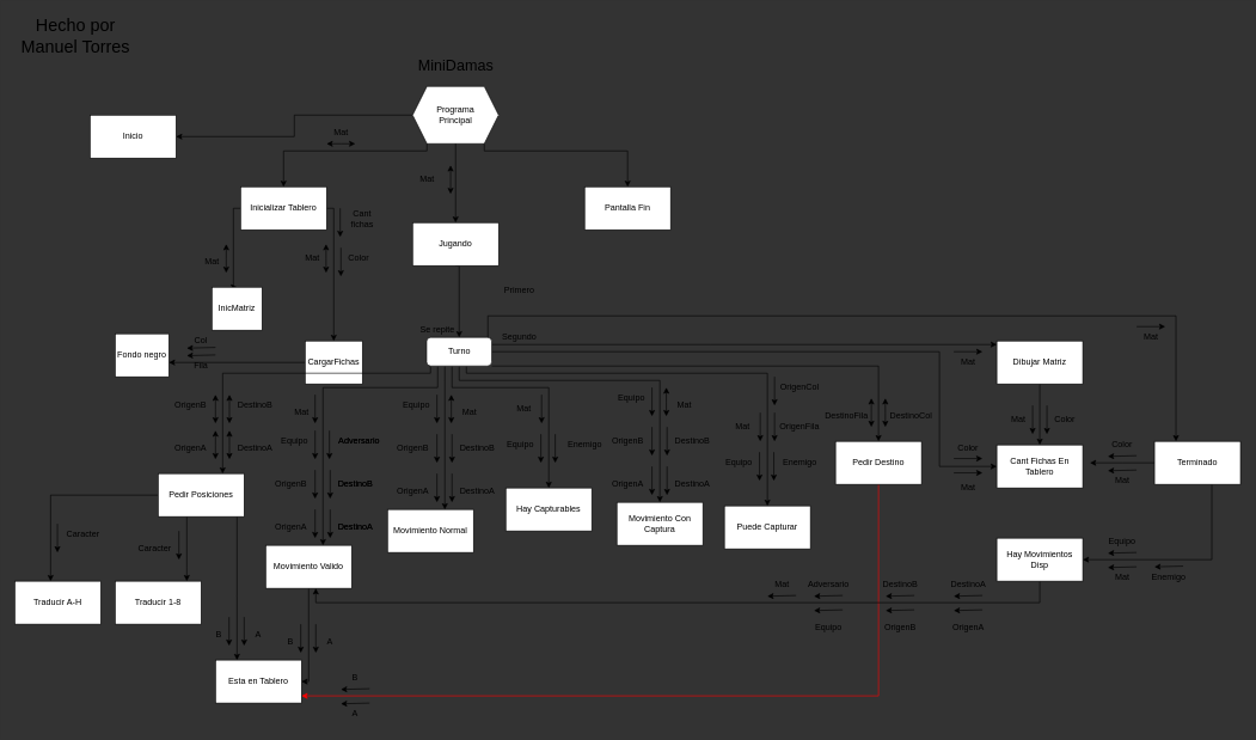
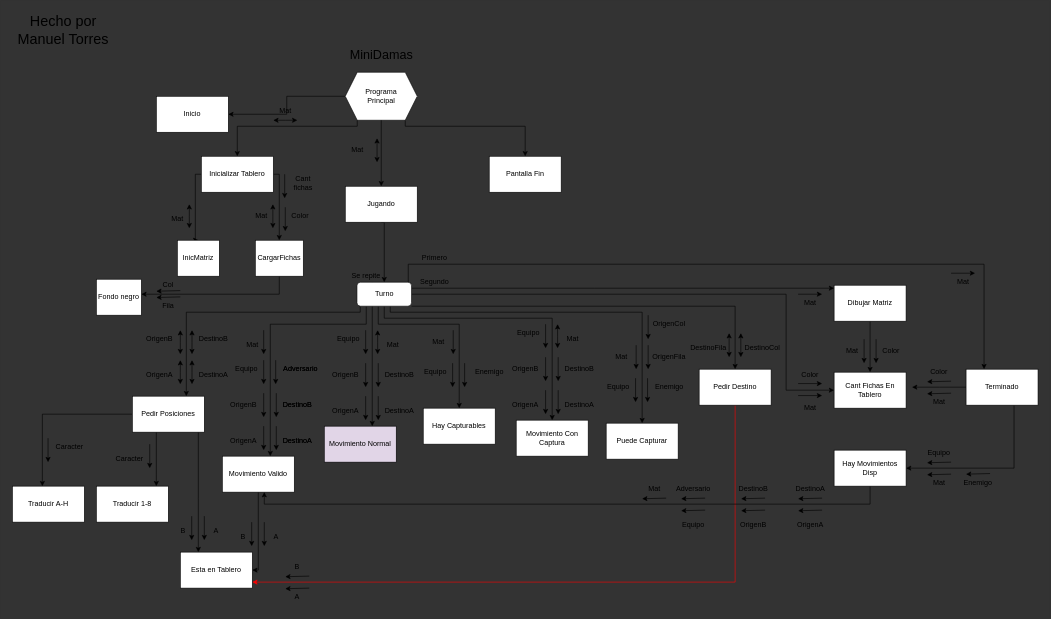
- <mxCell id="28" value="Inicio" style="whiteSpace=wrap;html=1;" parent="1" vertex="1"><mxGeometry x="125" y="160" width="120" height="60" as="geometry" /></mxCell>
+ <mxCell id="28" value="Inicio" style="whiteSpace=wrap;html=1;" parent="1" vertex="1"><mxGeometry x="260" y="160" width="120" height="60" as="geometry" /></mxCell>
- <mxCell id="188" value="Primero" style="text;strokeColor=none;align=center;fillColor=none;html=1;verticalAlign=middle;whiteSpace=wrap;rounded=0;" parent="1" vertex="1"><mxGeometry x="694" y="390" width="60" height="30" as="geometry" /></mxCell>
+ <mxCell id="188" value="Primero" style="text;strokeColor=none;align=center;fillColor=none;html=1;verticalAlign=middle;whiteSpace=wrap;rounded=0;" parent="1" vertex="1"><mxGeometry x="694" y="415" width="60" height="30" as="geometry" /></mxCell>
- <mxCell id="21" value="CargarFichas" style="whiteSpace=wrap;html=1;" parent="1" vertex="1"><mxGeometry x="425" y="475" width="80" height="60" as="geometry" /></mxCell>
+ <mxCell id="21" value="CargarFichas" style="whiteSpace=wrap;html=1;" parent="1" vertex="1"><mxGeometry x="425" y="400" width="80" height="60" as="geometry" /></mxCell>
- <mxCell id="66" value="Movimiento Normal" style="whiteSpace=wrap;html=1;" parent="1" vertex="1"><mxGeometry x="540" y="710" width="120" height="60" as="geometry" /></mxCell>
+ <mxCell id="66" value="Movimiento Normal" style="whiteSpace=wrap;html=1;fillColor=#e1d5e7;" parent="1" vertex="1"><mxGeometry x="540" y="710" width="120" height="60" as="geometry" /></mxCell>
